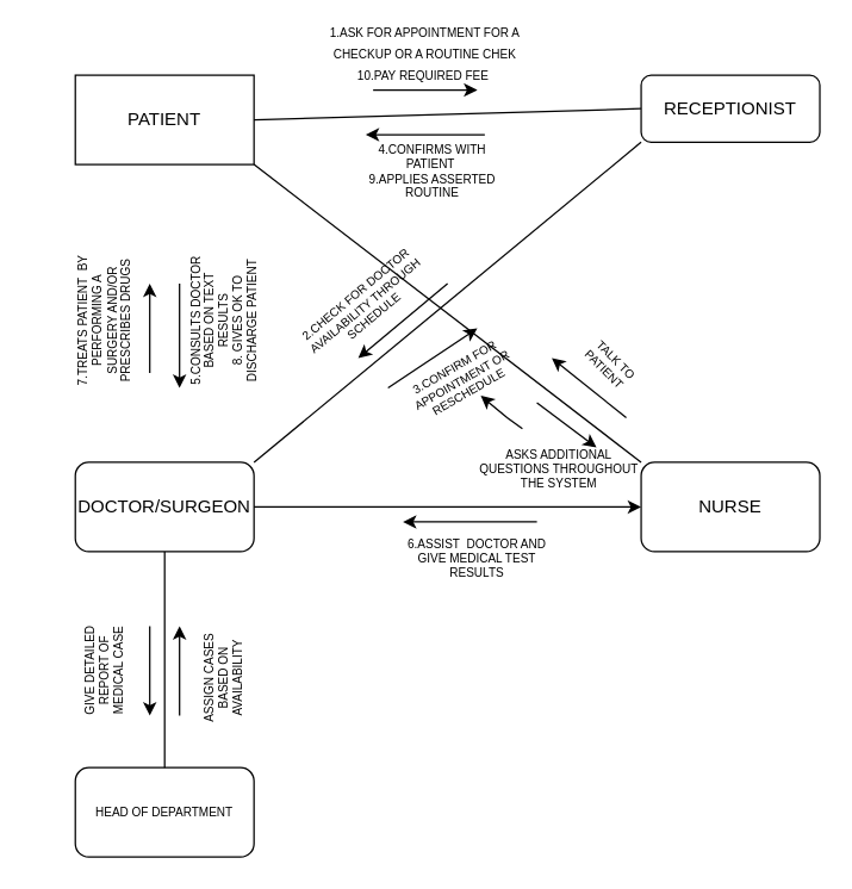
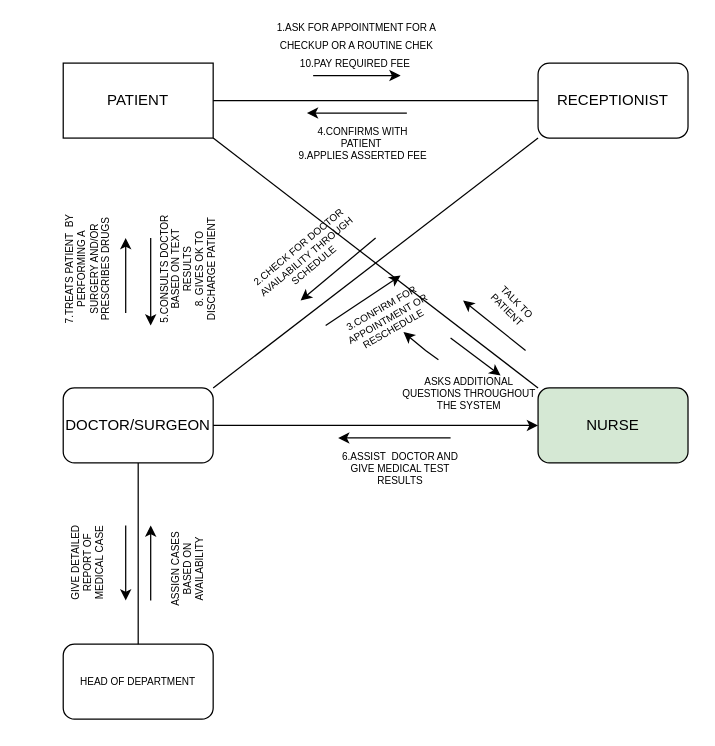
- <mxCell id="3" value="RECEPTIONIST" style="rounded=1;whiteSpace=wrap;html=1;" vertex="1" parent="1"><mxGeometry x="430" y="50" width="120" height="45" as="geometry" /></mxCell>
+ <mxCell id="3" value="RECEPTIONIST" style="rounded=1;whiteSpace=wrap;html=1;" vertex="1" parent="1"><mxGeometry x="430" y="50" width="120" height="60" as="geometry" /></mxCell>
- <mxCell id="22" value="4.CONFIRMS WITH PATIENT&amp;nbsp;&lt;br&gt;9.APPLIES ASSERTED ROUTINE" style="text;html=1;strokeColor=none;fillColor=none;align=center;verticalAlign=middle;whiteSpace=wrap;rounded=0;fontSize=8;" vertex="1" parent="1"><mxGeometry x="235" y="100" width="110" height="30" as="geometry" /></mxCell>
+ <mxCell id="22" value="4.CONFIRMS WITH PATIENT&amp;nbsp;&lt;br&gt;9.APPLIES ASSERTED FEE" style="text;html=1;strokeColor=none;fillColor=none;align=center;verticalAlign=middle;whiteSpace=wrap;rounded=0;fontSize=8;" vertex="1" parent="1"><mxGeometry x="235" y="100" width="110" height="30" as="geometry" /></mxCell>
- <mxCell id="4" value="NURSE" style="rounded=1;whiteSpace=wrap;html=1;" vertex="1" parent="1"><mxGeometry x="430" y="310" width="120" height="60" as="geometry" /></mxCell>
+ <mxCell id="4" value="NURSE" style="rounded=1;whiteSpace=wrap;html=1;fillColor=#d5e8d4;" vertex="1" parent="1"><mxGeometry x="430" y="310" width="120" height="60" as="geometry" /></mxCell>
